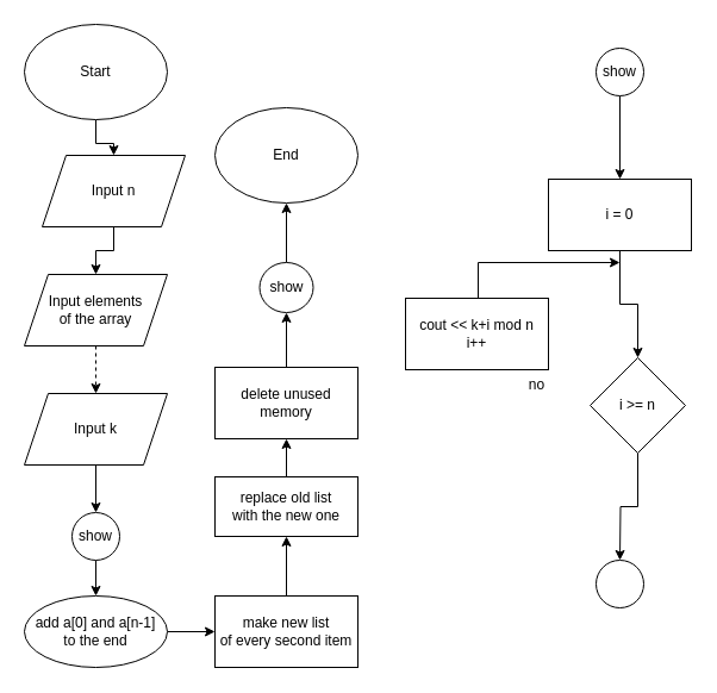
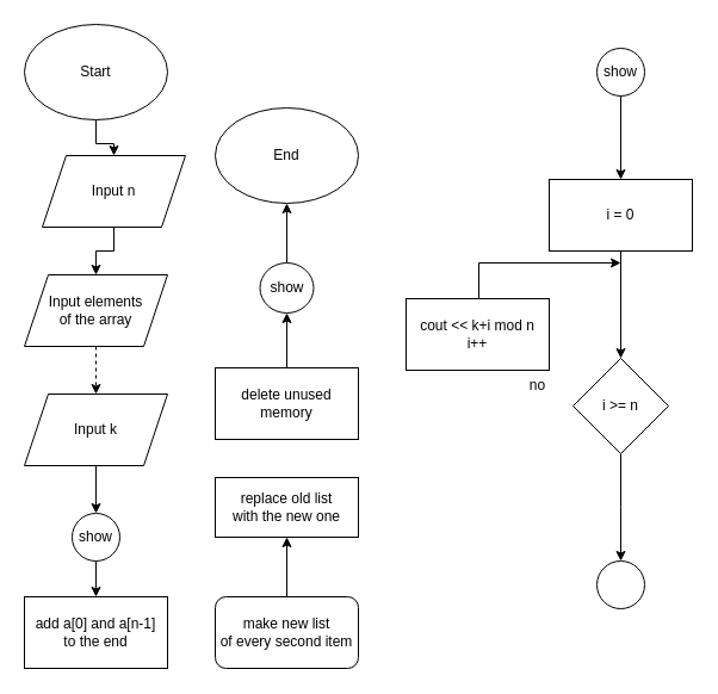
- <mxCell id="18" value="i &amp;gt;=&amp;nbsp;n" style="rhombus;whiteSpace=wrap;html=1;" vertex="1" parent="1"><mxGeometry x="495" y="300" width="80" height="80" as="geometry" /></mxCell>
+ <mxCell id="18" value="i &amp;gt;=&amp;nbsp;n" style="rhombus;whiteSpace=wrap;html=1;" vertex="1" parent="1"><mxGeometry x="480" y="300" width="80" height="80" as="geometry" /></mxCell>
- <mxCell id="26" value="" style="edgeStyle=orthogonalEdgeStyle;rounded=0;orthogonalLoop=1;jettySize=auto;html=1;" edge="1" parent="1" source="27" target="29"><mxGeometry relative="1" as="geometry" /></mxCell>
- <mxCell id="23" value="add a[0] and a[n-1]&lt;br&gt;to the end" style="ellipse;whiteSpace=wrap;html=1;" vertex="1" parent="1"><mxGeometry x="20" y="500" width="120" height="60" as="geometry" /></mxCell>
+ <mxCell id="23" value="add a[0] and a[n-1]&lt;br&gt;to the end" style="whiteSpace=wrap;html=1;" vertex="1" parent="1"><mxGeometry x="20" y="500" width="120" height="60" as="geometry" /></mxCell>
- <mxCell id="22" value="" style="edgeStyle=orthogonalEdgeStyle;rounded=0;orthogonalLoop=1;jettySize=auto;html=1;" edge="1" parent="1" source="23" target="25"><mxGeometry relative="1" as="geometry" /></mxCell>
- <mxCell id="25" value="make new list&lt;br&gt;of every second item" style="whiteSpace=wrap;html=1;" vertex="1" parent="1"><mxGeometry x="180" y="500" width="120" height="60" as="geometry" /></mxCell>
+ <mxCell id="25" value="make new list&lt;br&gt;of every second item" style="whiteSpace=wrap;html=1;rounded=1;" vertex="1" parent="1"><mxGeometry x="180" y="500" width="120" height="60" as="geometry" /></mxCell>
